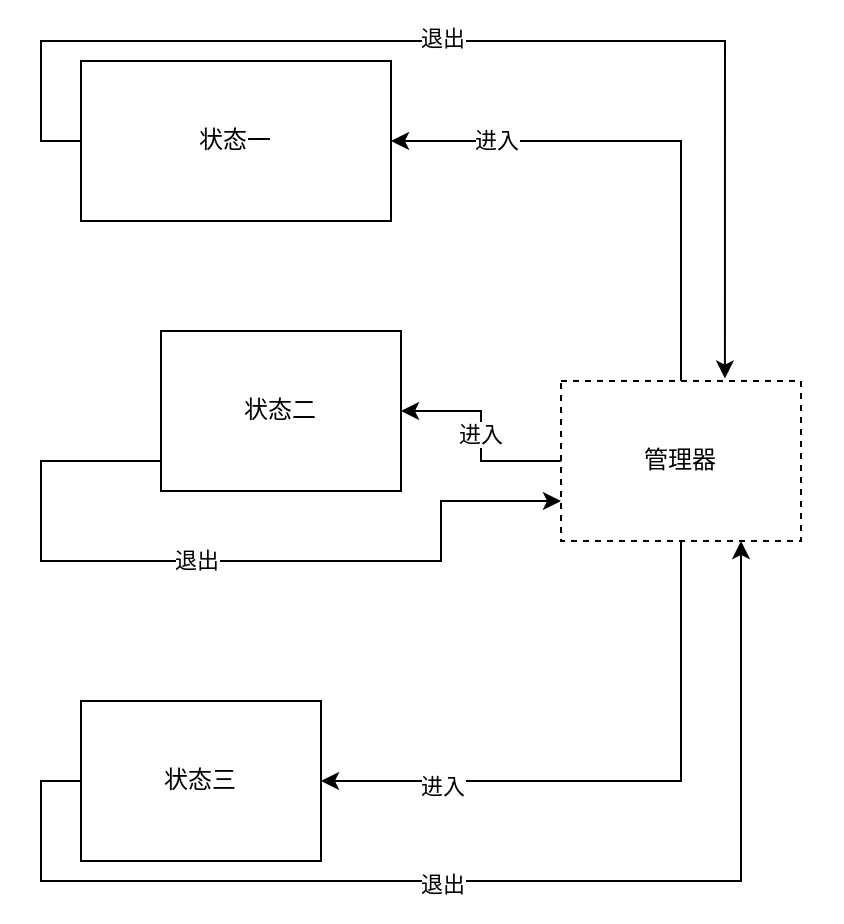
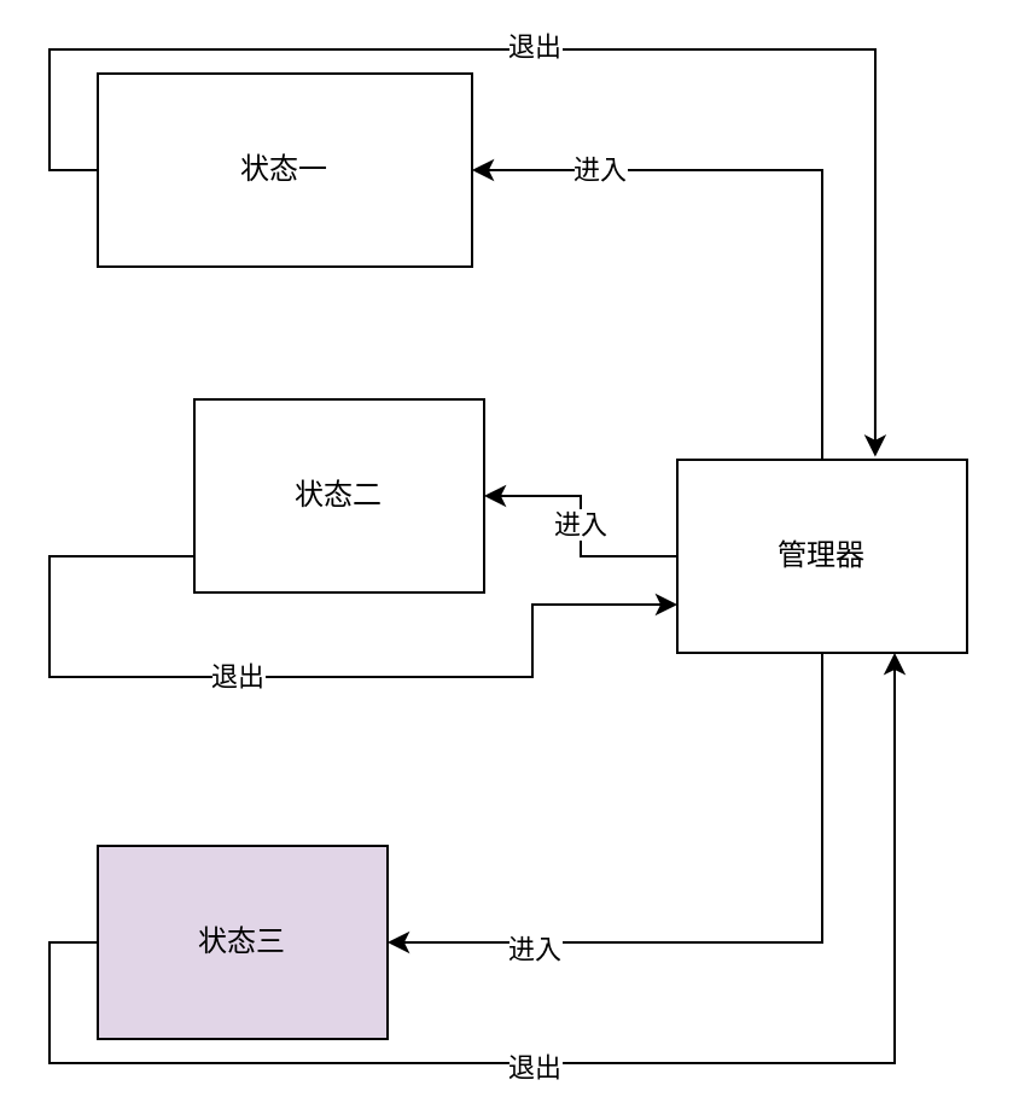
- <mxCell id="7" value="管理器" style="rounded=0;whiteSpace=wrap;html=1;dashed=1;" parent="1" vertex="1"><mxGeometry x="280" y="190" width="120" height="80" as="geometry" /></mxCell>
+ <mxCell id="7" value="管理器" style="rounded=0;whiteSpace=wrap;html=1;" parent="1" vertex="1"><mxGeometry x="280" y="190" width="120" height="80" as="geometry" /></mxCell>
- <mxCell id="10" value="状态三" style="rounded=0;whiteSpace=wrap;html=1;" parent="1" vertex="1"><mxGeometry x="40" y="350" width="120" height="80" as="geometry" /></mxCell>
+ <mxCell id="10" value="状态三" style="rounded=0;whiteSpace=wrap;html=1;fillColor=#e1d5e7;" parent="1" vertex="1"><mxGeometry x="40" y="350" width="120" height="80" as="geometry" /></mxCell>
